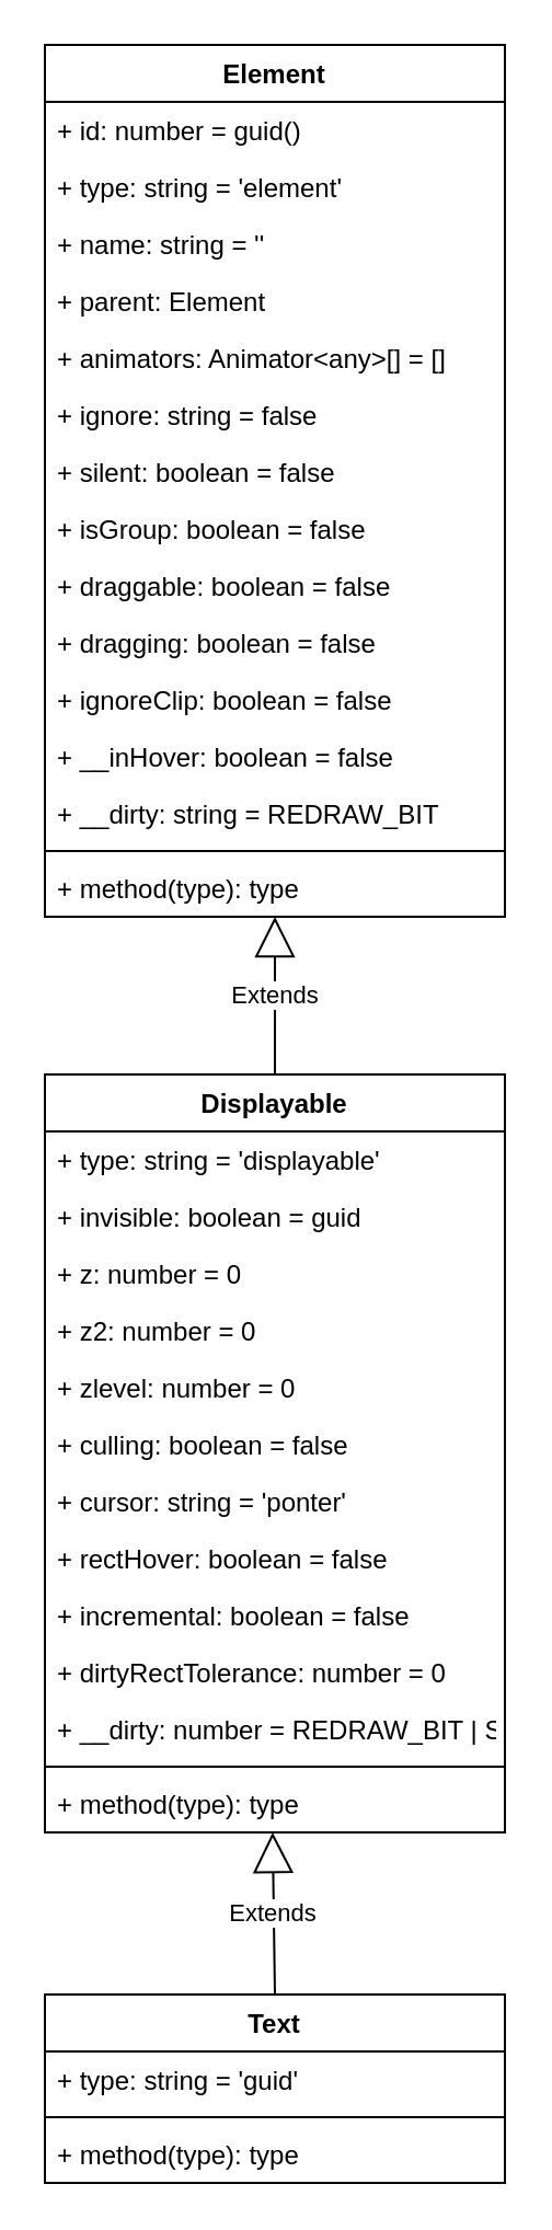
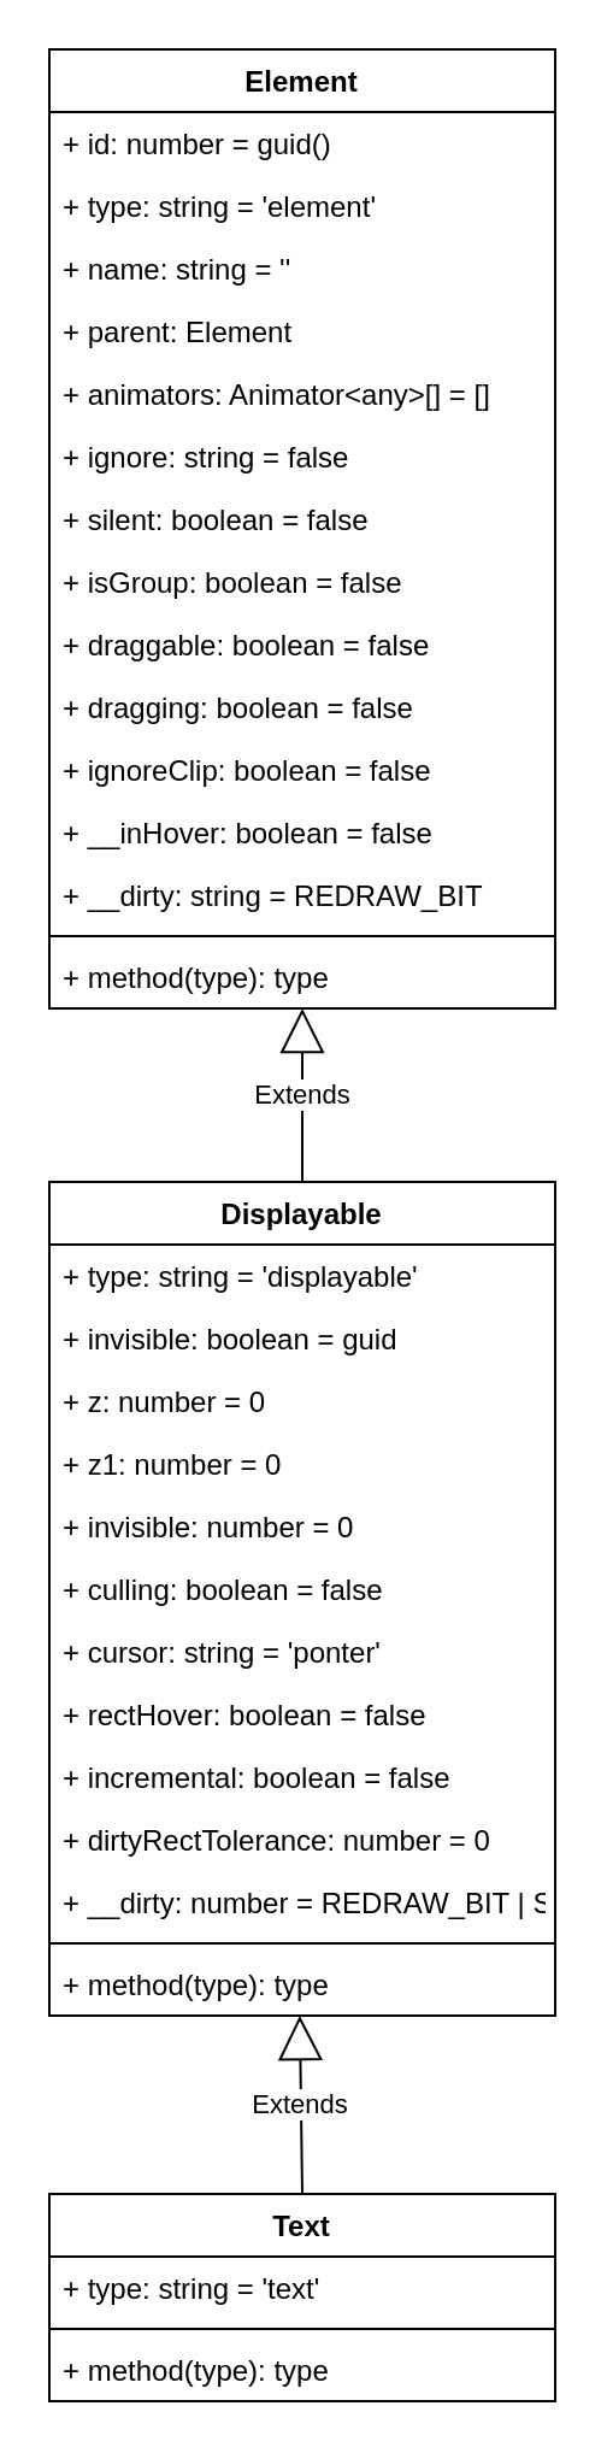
- <mxCell id="22" value="+ z2: number = 0" style="text;strokeColor=none;fillColor=none;align=left;verticalAlign=top;spacingLeft=4;spacingRight=4;overflow=hidden;rotatable=0;points=[[0,0.5],[1,0.5]];portConstraint=eastwest;" vertex="1" parent="18"><mxGeometry y="104" width="210" height="26" as="geometry" /></mxCell>
+ <mxCell id="22" value="+ z1: number = 0" style="text;strokeColor=none;fillColor=none;align=left;verticalAlign=top;spacingLeft=4;spacingRight=4;overflow=hidden;rotatable=0;points=[[0,0.5],[1,0.5]];portConstraint=eastwest;" vertex="1" parent="18"><mxGeometry y="104" width="210" height="26" as="geometry" /></mxCell>
- <mxCell id="23" value="+ zlevel: number = 0" style="text;strokeColor=none;fillColor=none;align=left;verticalAlign=top;spacingLeft=4;spacingRight=4;overflow=hidden;rotatable=0;points=[[0,0.5],[1,0.5]];portConstraint=eastwest;" vertex="1" parent="18"><mxGeometry y="130" width="210" height="26" as="geometry" /></mxCell>
+ <mxCell id="23" value="+ invisible: number = 0" style="text;strokeColor=none;fillColor=none;align=left;verticalAlign=top;spacingLeft=4;spacingRight=4;overflow=hidden;rotatable=0;points=[[0,0.5],[1,0.5]];portConstraint=eastwest;" vertex="1" parent="18"><mxGeometry y="130" width="210" height="26" as="geometry" /></mxCell>
- <mxCell id="33" value="+ type: string = 'guid'" style="text;strokeColor=none;fillColor=none;align=left;verticalAlign=top;spacingLeft=4;spacingRight=4;overflow=hidden;rotatable=0;points=[[0,0.5],[1,0.5]];portConstraint=eastwest;" vertex="1" parent="32"><mxGeometry y="26" width="210" height="26" as="geometry" /></mxCell>
+ <mxCell id="33" value="+ type: string = 'text'" style="text;strokeColor=none;fillColor=none;align=left;verticalAlign=top;spacingLeft=4;spacingRight=4;overflow=hidden;rotatable=0;points=[[0,0.5],[1,0.5]];portConstraint=eastwest;" vertex="1" parent="32"><mxGeometry y="26" width="210" height="26" as="geometry" /></mxCell>
